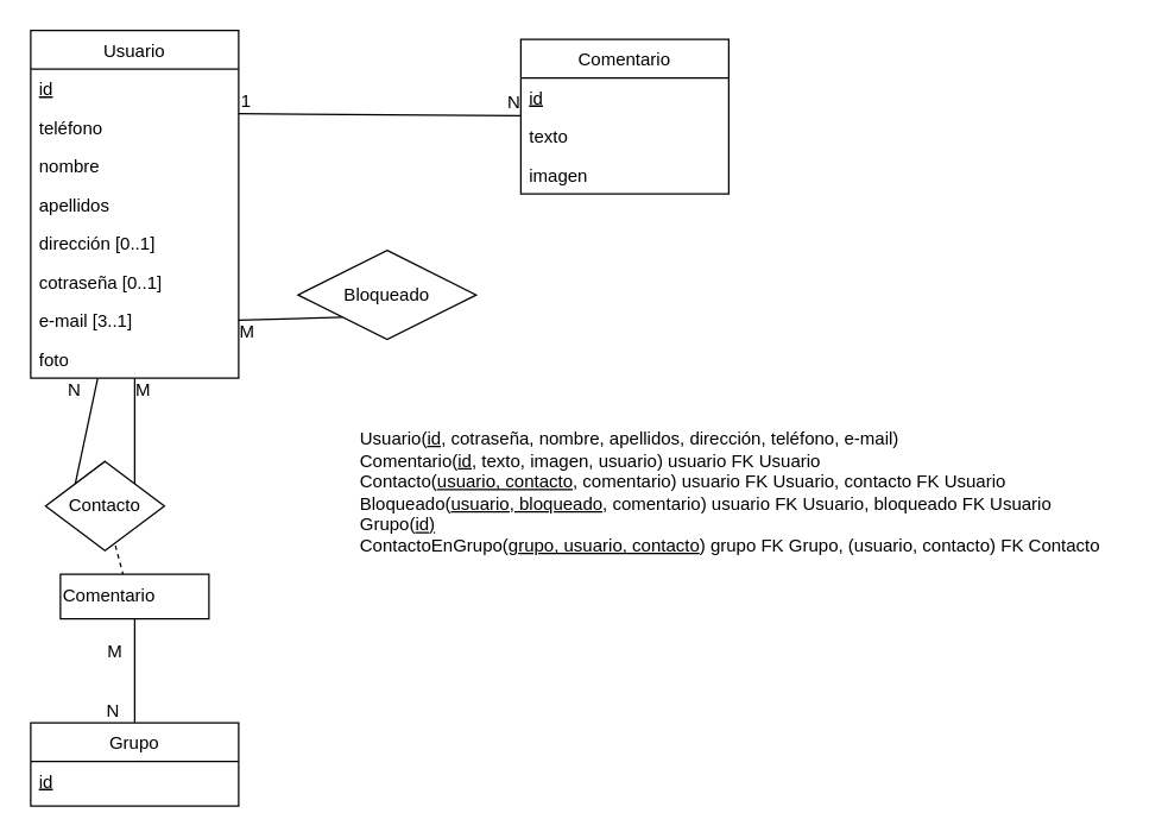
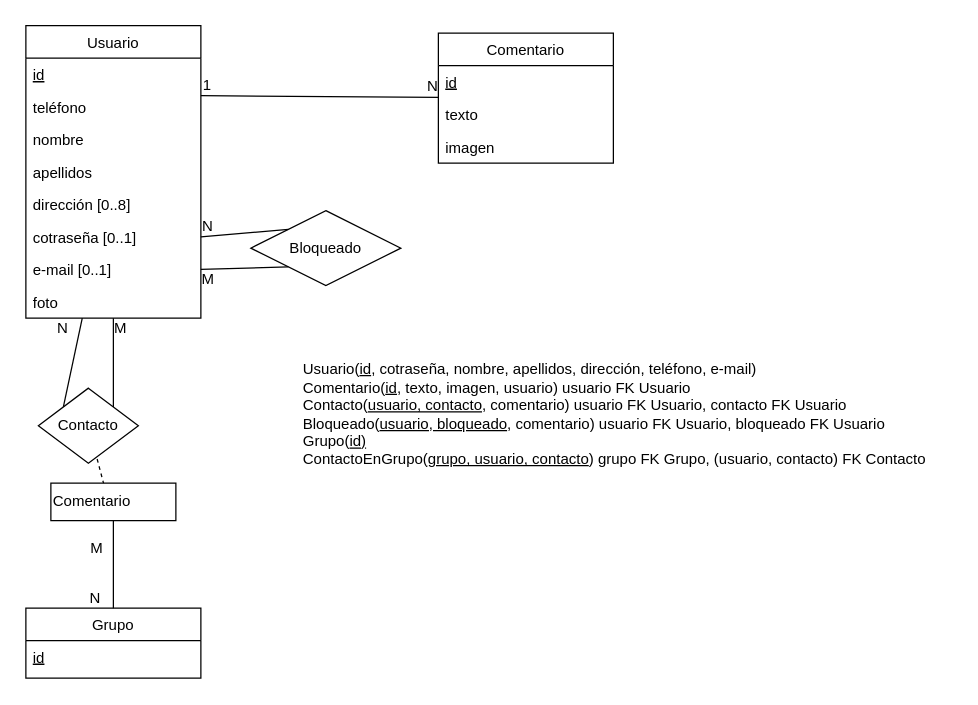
- <mxCell id="7" value="dirección [0..1]" style="text;strokeColor=none;fillColor=none;align=left;verticalAlign=top;spacingLeft=4;spacingRight=4;overflow=hidden;rotatable=0;points=[[0,0.5],[1,0.5]];portConstraint=eastwest;" parent="2" vertex="1"><mxGeometry y="130" width="140" height="26" as="geometry" /></mxCell>
+ <mxCell id="7" value="dirección [0..8]" style="text;strokeColor=none;fillColor=none;align=left;verticalAlign=top;spacingLeft=4;spacingRight=4;overflow=hidden;rotatable=0;points=[[0,0.5],[1,0.5]];portConstraint=eastwest;" parent="2" vertex="1"><mxGeometry y="130" width="140" height="26" as="geometry" /></mxCell>
+ <mxCell id="21" value="" style="endArrow=none;html=1;rounded=0;exitX=0;exitY=0;exitDx=0;exitDy=0;entryX=1;entryY=0.5;entryDx=0;entryDy=0;" parent="1" source="20" target="8" edge="1"><mxGeometry relative="1" as="geometry"><mxPoint x="100" y="232" as="sourcePoint" /><mxPoint x="241.33" y="186" as="targetPoint" /></mxGeometry></mxCell>
+ <mxCell id="22" value="N" style="resizable=0;html=1;align=right;verticalAlign=bottom;" parent="21" connectable="0" vertex="1"><mxGeometry x="1" relative="1" as="geometry"><mxPoint x="10" as="offset" /></mxGeometry></mxCell>
- <mxCell id="9" value="e-mail [3..1]" style="text;strokeColor=none;fillColor=none;align=left;verticalAlign=top;spacingLeft=4;spacingRight=4;overflow=hidden;rotatable=0;points=[[0,0.5],[1,0.5]];portConstraint=eastwest;" parent="2" vertex="1"><mxGeometry y="182" width="140" height="26" as="geometry" /></mxCell>
+ <mxCell id="9" value="e-mail [0..1]" style="text;strokeColor=none;fillColor=none;align=left;verticalAlign=top;spacingLeft=4;spacingRight=4;overflow=hidden;rotatable=0;points=[[0,0.5],[1,0.5]];portConstraint=eastwest;" parent="2" vertex="1"><mxGeometry y="182" width="140" height="26" as="geometry" /></mxCell>
